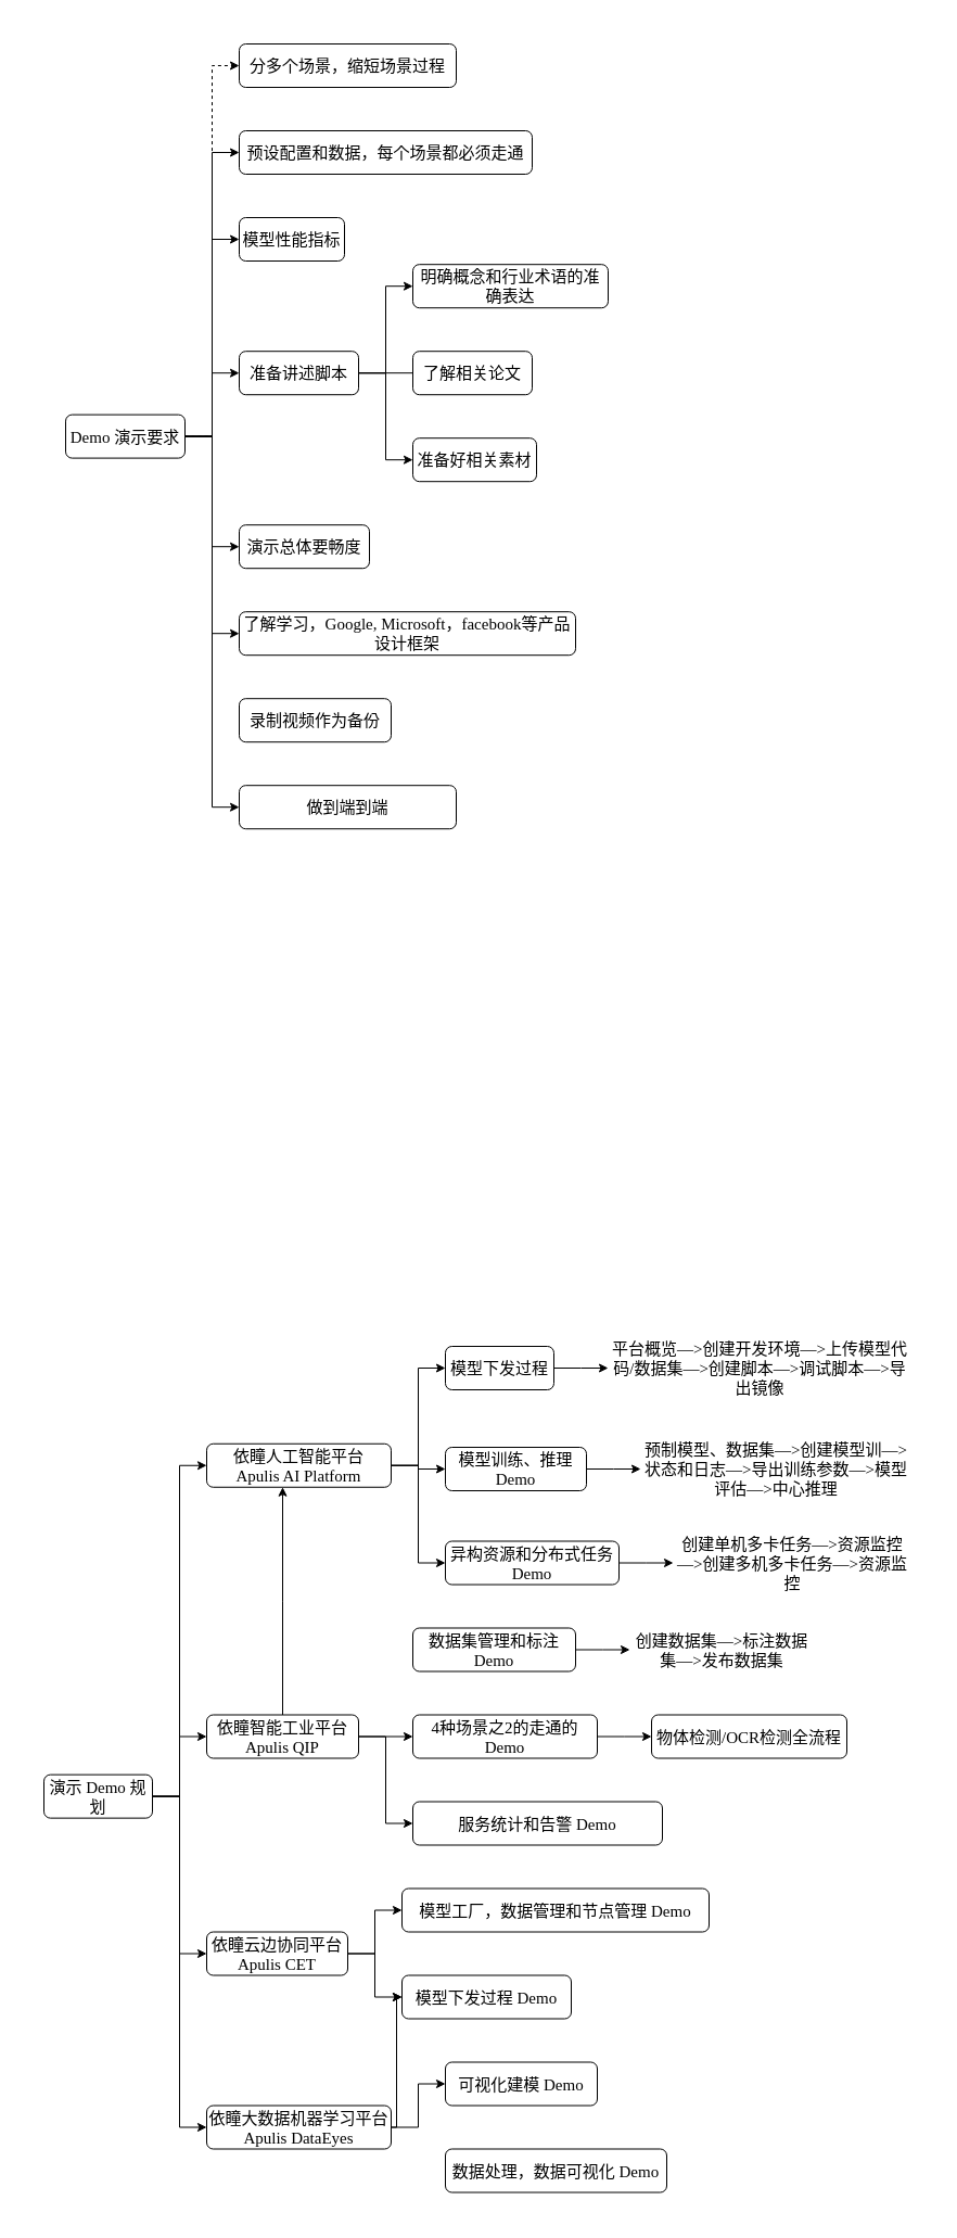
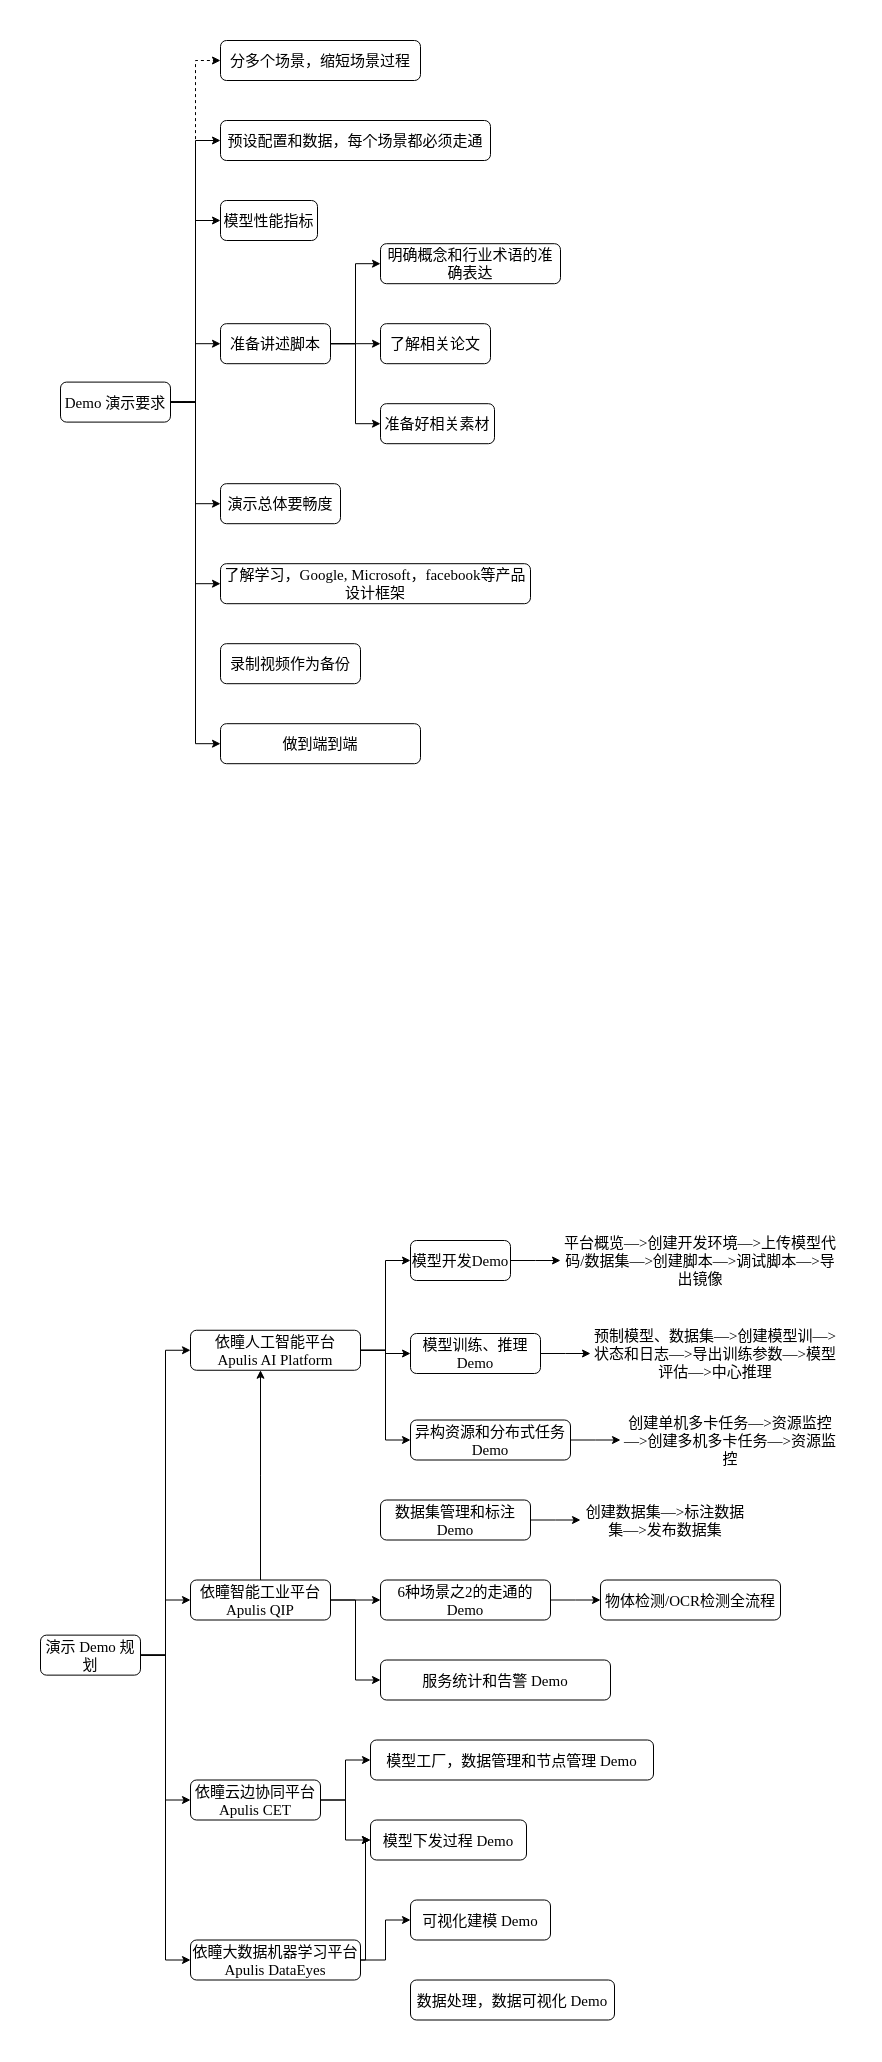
- <mxCell id="58" value="" style="edgeStyle=elbowEdgeStyle;elbow=horizontal;html=1;rounded=0;fontSize=15;fontFamily=Lucida Console;endArrow=none;" parent="42" source="51" target="59" edge="1"><mxGeometry relative="1" as="geometry"><mxPoint x="150" y="-2053" as="sourcePoint" /></mxGeometry></mxCell>
+ <mxCell id="58" value="" style="edgeStyle=elbowEdgeStyle;elbow=horizontal;html=1;rounded=0;fontSize=15;fontFamily=Lucida Console;" parent="42" source="51" target="59" edge="1"><mxGeometry relative="1" as="geometry"><mxPoint x="150" y="-2053" as="sourcePoint" /></mxGeometry></mxCell>
- <mxCell id="15" value="模型下发过程" style="whiteSpace=wrap;html=1;sketch=0;fillColor=none;fontSize=15;fontFamily=Lucida Console;rounded=1;" parent="2" vertex="1"><mxGeometry x="390" y="20" width="100" height="40" as="geometry" /></mxCell>
+ <mxCell id="15" value="模型开发Demo" style="whiteSpace=wrap;html=1;sketch=0;fillColor=none;fontSize=15;fontFamily=Lucida Console;rounded=1;" parent="2" vertex="1"><mxGeometry x="390" y="20" width="100" height="40" as="geometry" /></mxCell>
- <mxCell id="29" value="4种场景之2的走通的 Demo" style="whiteSpace=wrap;html=1;sketch=0;fillColor=none;fontSize=15;fontFamily=Lucida Console;rounded=1;" parent="2" vertex="1"><mxGeometry x="360" y="359.5" width="170" height="40" as="geometry" /></mxCell>
+ <mxCell id="29" value="6种场景之2的走通的 Demo" style="whiteSpace=wrap;html=1;sketch=0;fillColor=none;fontSize=15;fontFamily=Lucida Console;rounded=1;" parent="2" vertex="1"><mxGeometry x="360" y="359.5" width="170" height="40" as="geometry" /></mxCell>
